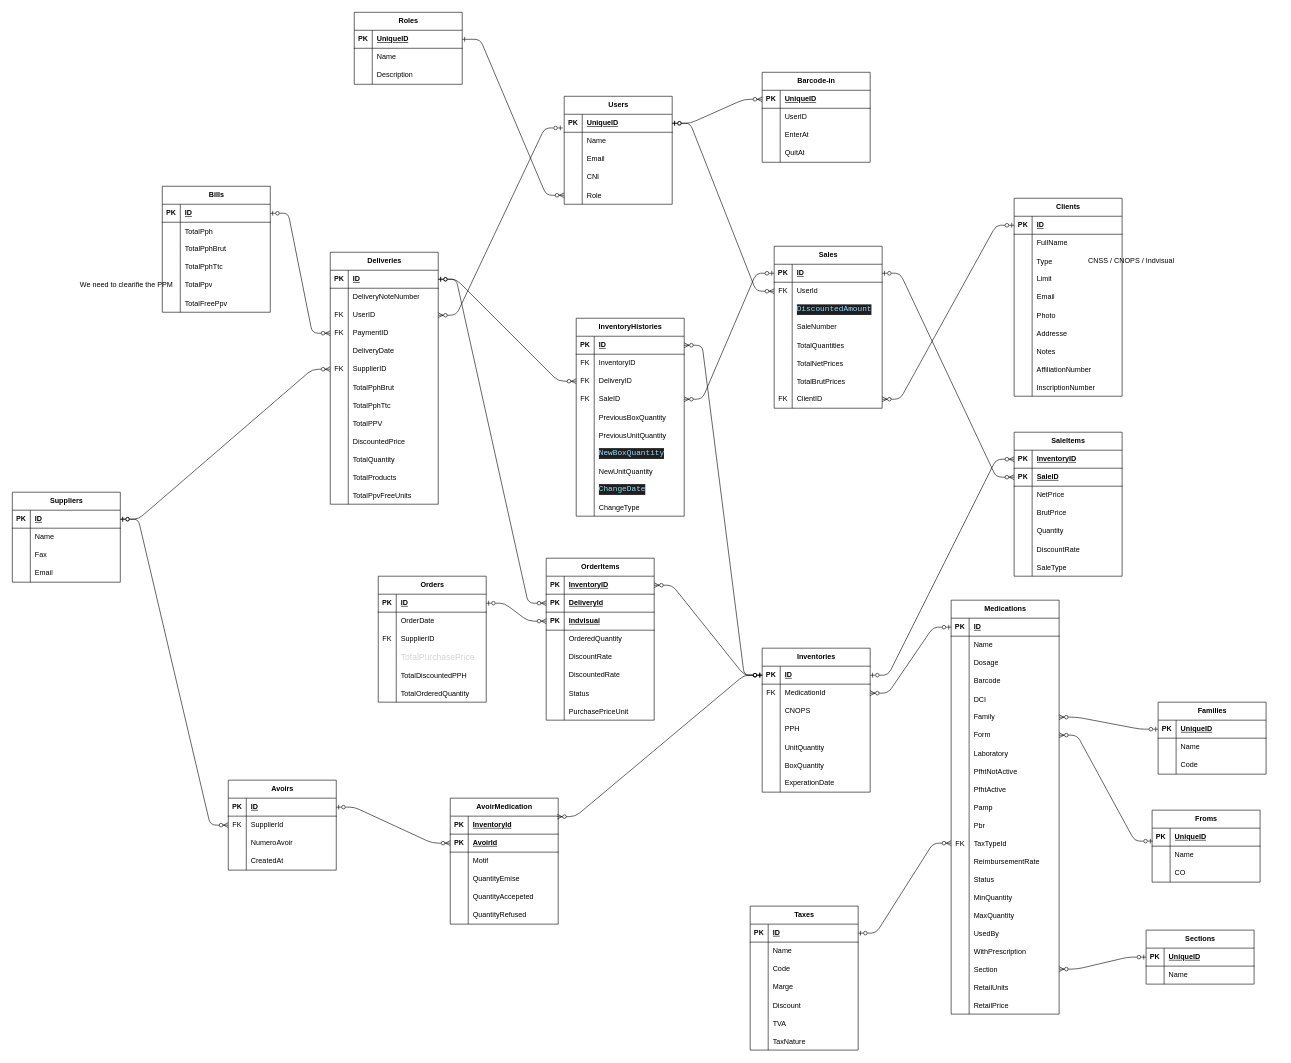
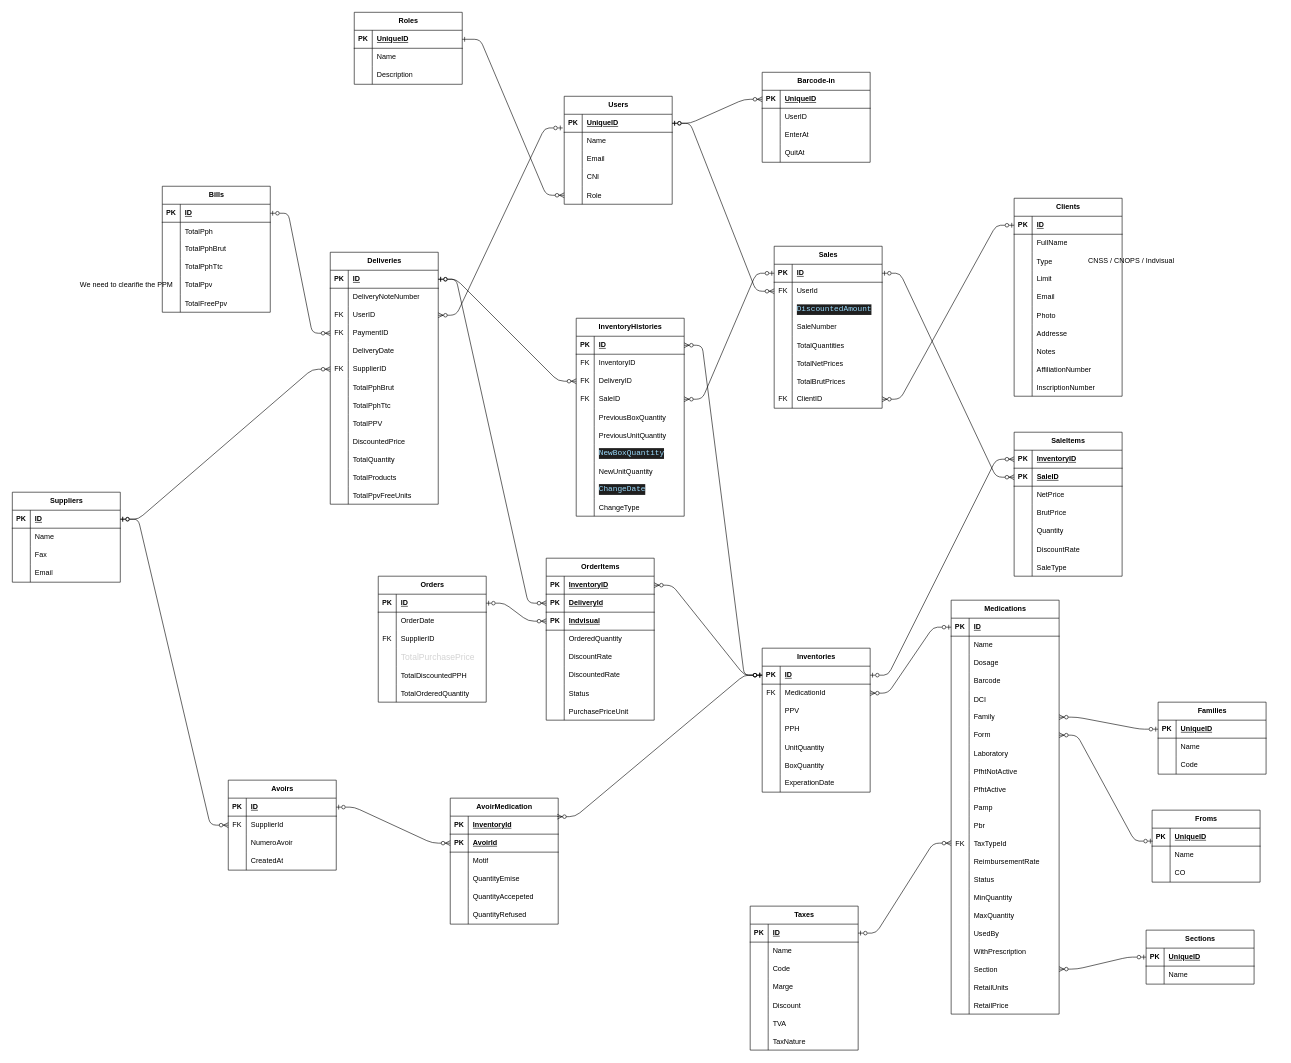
- <mxCell id="78" value="CNOPS" style="shape=partialRectangle;connectable=0;fillColor=none;top=0;left=0;bottom=0;right=0;align=left;spacingLeft=6;overflow=hidden;whiteSpace=wrap;html=1;" parent="76" vertex="1"><mxGeometry x="30" width="150" height="30" as="geometry"><mxRectangle width="150" height="30" as="alternateBounds" /></mxGeometry></mxCell>
+ <mxCell id="78" value="PPV" style="shape=partialRectangle;connectable=0;fillColor=none;top=0;left=0;bottom=0;right=0;align=left;spacingLeft=6;overflow=hidden;whiteSpace=wrap;html=1;" parent="76" vertex="1"><mxGeometry x="30" width="150" height="30" as="geometry"><mxRectangle width="150" height="30" as="alternateBounds" /></mxGeometry></mxCell>
